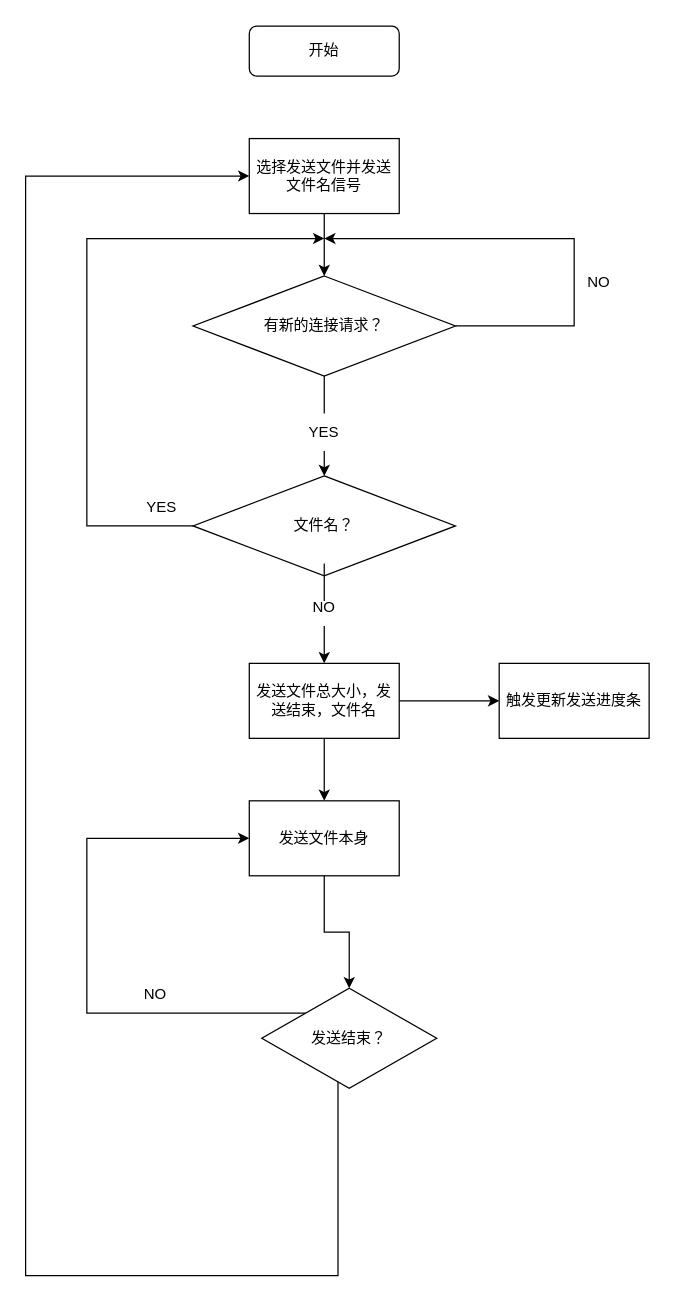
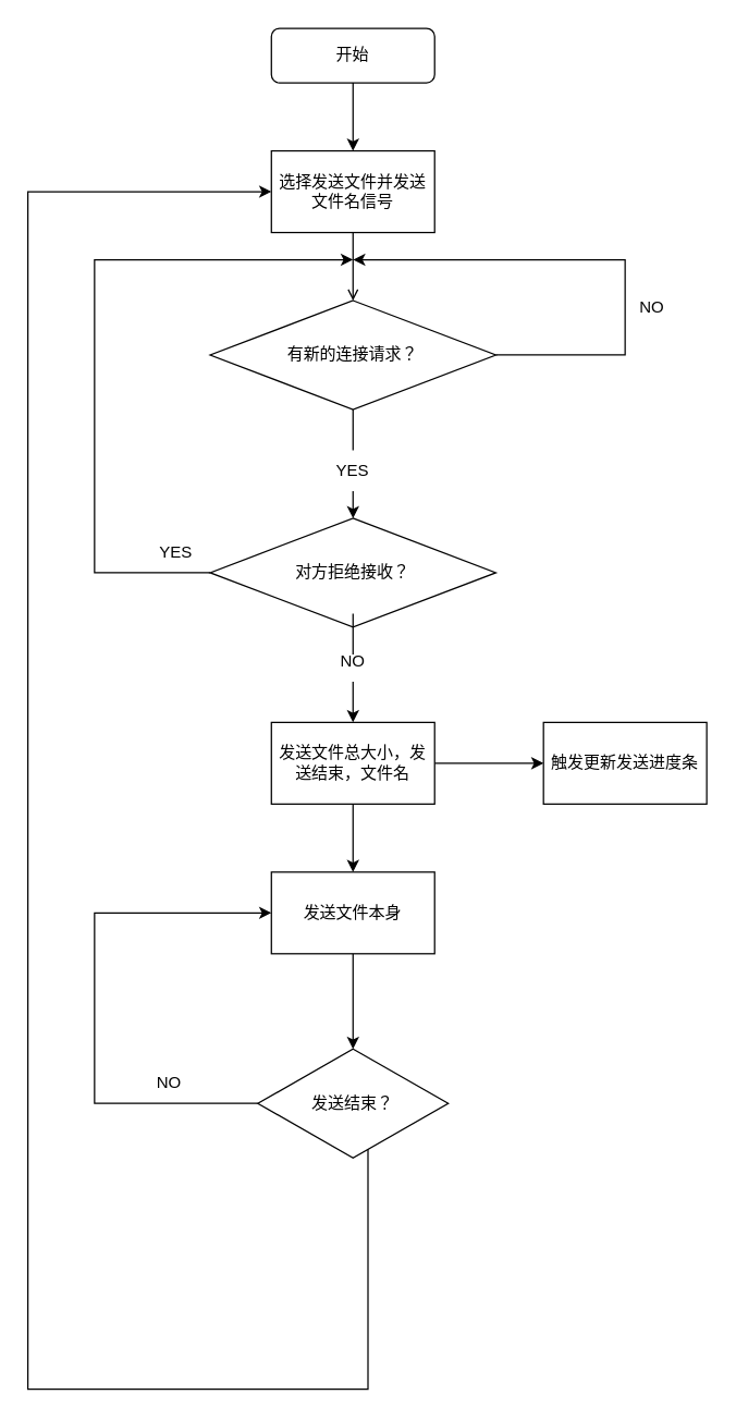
+ <mxCell id="2" value="" style="edgeStyle=orthogonalEdgeStyle;rounded=0;orthogonalLoop=1;jettySize=auto;html=1;" edge="1" parent="1" source="3" target="5"><mxGeometry relative="1" as="geometry" /></mxCell>
- <mxCell id="4" value="" style="edgeStyle=orthogonalEdgeStyle;rounded=0;orthogonalLoop=1;jettySize=auto;html=1;" parent="1" source="5" target="8" edge="1"><mxGeometry relative="1" as="geometry" /></mxCell>
+ <mxCell id="4" value="" style="edgeStyle=orthogonalEdgeStyle;rounded=0;orthogonalLoop=1;jettySize=auto;html=1;endArrow=open;" parent="1" source="5" target="8" edge="1"><mxGeometry relative="1" as="geometry" /></mxCell>
- <mxCell id="11" value="文件名？" style="rhombus;whiteSpace=wrap;html=1;rounded=0;" parent="1" vertex="1"><mxGeometry x="154" y="380" width="210" height="80" as="geometry" /></mxCell>
+ <mxCell id="11" value="对方拒绝接收？" style="rhombus;whiteSpace=wrap;html=1;rounded=0;" parent="1" vertex="1"><mxGeometry x="154" y="380" width="210" height="80" as="geometry" /></mxCell>
- <mxCell id="20" value="发送结束？" style="rhombus;whiteSpace=wrap;html=1;rounded=0;" parent="1" vertex="1"><mxGeometry x="209" y="790" width="140" height="80" as="geometry" /></mxCell>
+ <mxCell id="20" value="发送结束？" style="rhombus;whiteSpace=wrap;html=1;rounded=0;" parent="1" vertex="1"><mxGeometry x="189" y="770" width="140" height="80" as="geometry" /></mxCell>
